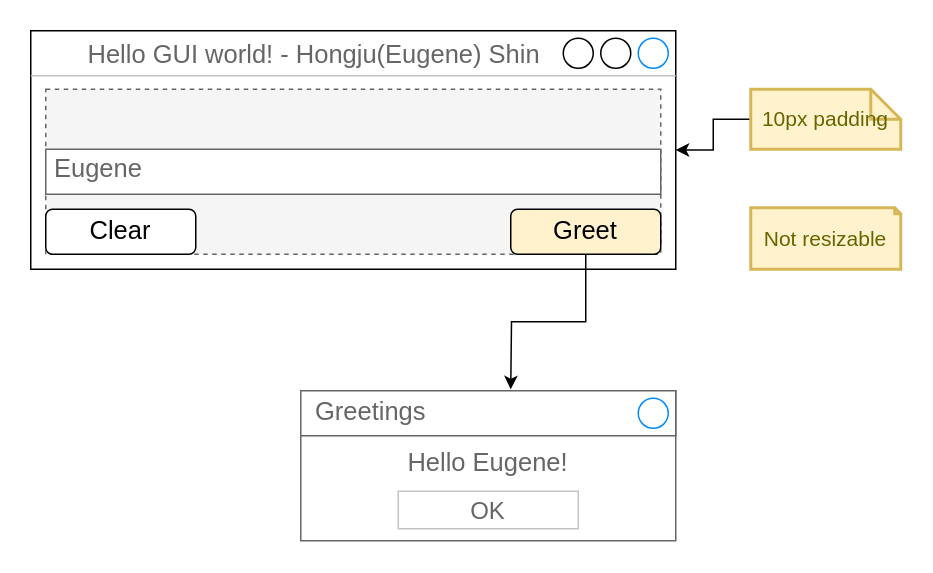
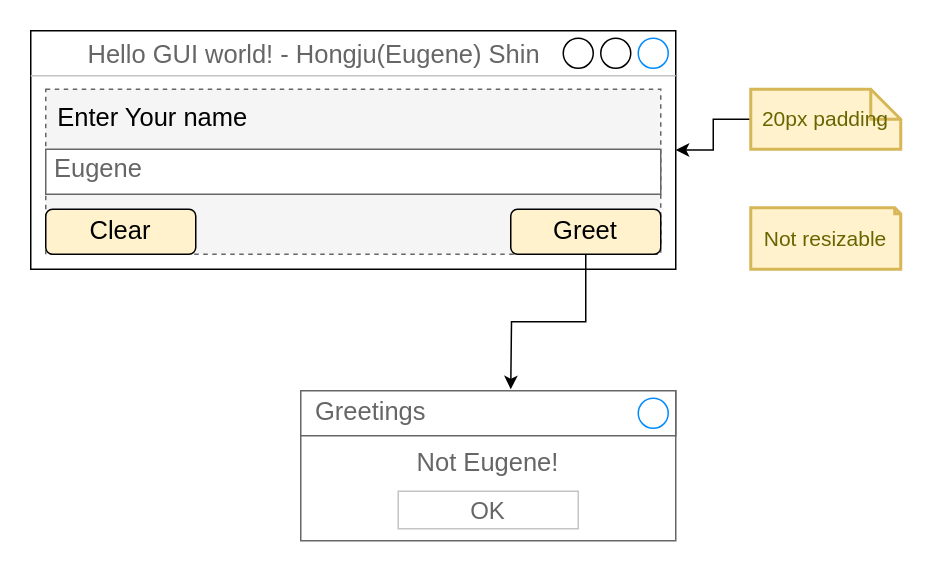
+ <mxCell id="7" value="&lt;font style=&quot;font-size: 17px&quot;&gt;Enter Your name&lt;/font&gt;" style="text;html=1;strokeColor=none;fillColor=none;align=center;verticalAlign=middle;whiteSpace=wrap;rounded=0;" vertex="1" parent="1"><mxGeometry x="30" y="69" width="142.5" height="20" as="geometry" /></mxCell>
- <mxCell id="16" value="10px padding" style="shape=note;strokeWidth=2;fontSize=14;size=20;whiteSpace=wrap;html=1;fillColor=#fff2cc;strokeColor=#d6b656;fontColor=#666600;" vertex="1" parent="1"><mxGeometry x="500" y="59" width="100" height="40" as="geometry" /></mxCell>
+ <mxCell id="16" value="20px padding" style="shape=note;strokeWidth=2;fontSize=14;size=20;whiteSpace=wrap;html=1;fillColor=#fff2cc;strokeColor=#d6b656;fontColor=#666600;" vertex="1" parent="1"><mxGeometry x="500" y="59" width="100" height="40" as="geometry" /></mxCell>
- <mxCell id="10" value="Clear" style="rounded=1;whiteSpace=wrap;html=1;fontSize=17;" vertex="1" parent="1"><mxGeometry x="30" y="139" width="100" height="30" as="geometry" /></mxCell>
+ <mxCell id="10" value="Clear" style="rounded=1;whiteSpace=wrap;html=1;fontSize=17;fillColor=#fff2cc;" vertex="1" parent="1"><mxGeometry x="30" y="139" width="100" height="30" as="geometry" /></mxCell>
- <mxCell id="11" value="Hello Eugene!" style="strokeWidth=1;shadow=0;dashed=0;align=center;html=1;shape=mxgraph.mockup.containers.rrect;rSize=0;strokeColor=#666666;fontColor=#666666;fontSize=17;verticalAlign=top;whiteSpace=wrap;fillColor=#ffffff;spacingTop=32;" vertex="1" parent="1"><mxGeometry x="200" y="260" width="250" height="100" as="geometry" /></mxCell>
+ <mxCell id="11" value="Not Eugene!" style="strokeWidth=1;shadow=0;dashed=0;align=center;html=1;shape=mxgraph.mockup.containers.rrect;rSize=0;strokeColor=#666666;fontColor=#666666;fontSize=17;verticalAlign=top;whiteSpace=wrap;fillColor=#ffffff;spacingTop=32;" vertex="1" parent="1"><mxGeometry x="200" y="260" width="250" height="100" as="geometry" /></mxCell>
